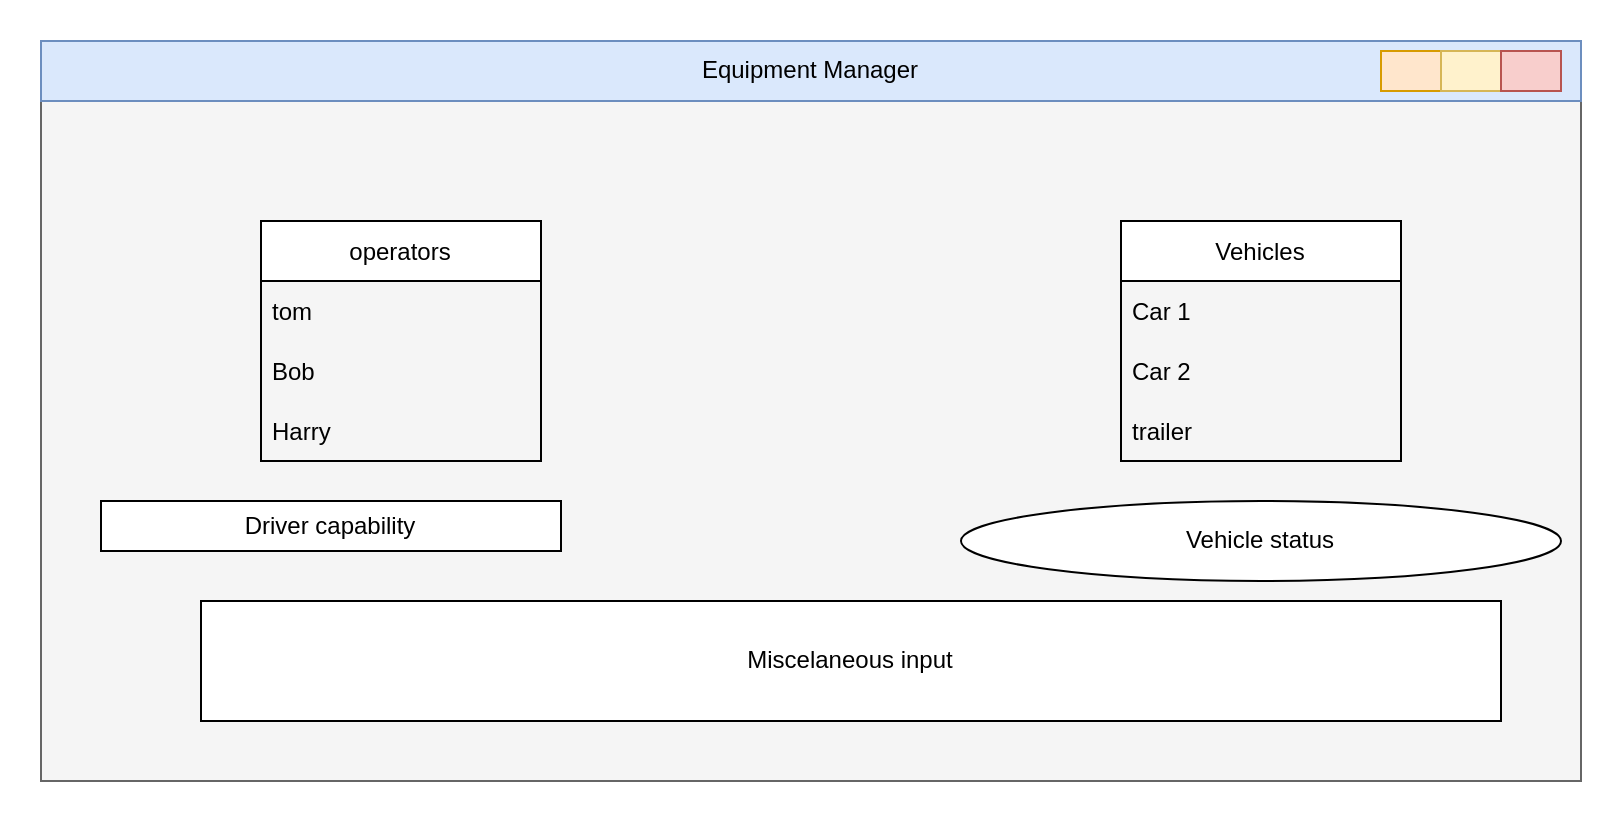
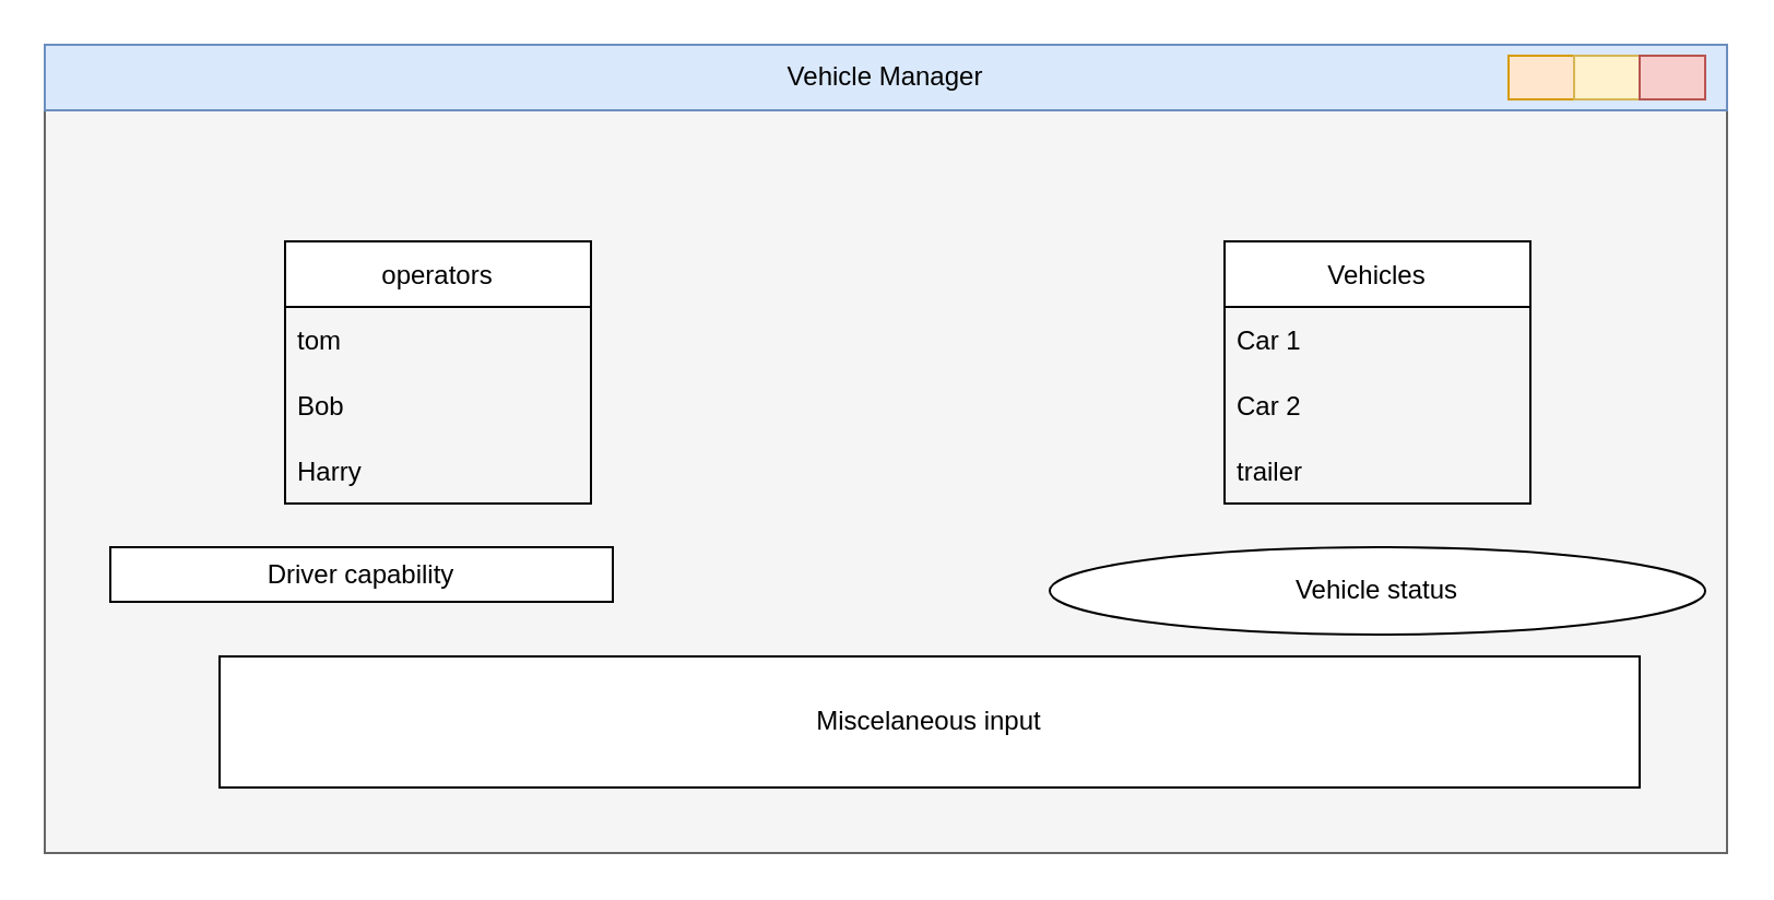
- <mxCell id="4" value="Equipment Manager" style="rounded=0;whiteSpace=wrap;html=1;fillColor=#dae8fc;strokeColor=#6c8ebf;" vertex="1" parent="2"><mxGeometry width="770" height="30" as="geometry" /></mxCell>
+ <mxCell id="4" value="Vehicle Manager" style="rounded=0;whiteSpace=wrap;html=1;fillColor=#dae8fc;strokeColor=#6c8ebf;" vertex="1" parent="2"><mxGeometry width="770" height="30" as="geometry" /></mxCell>
